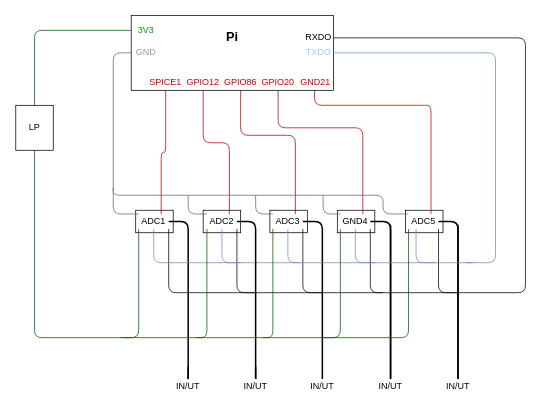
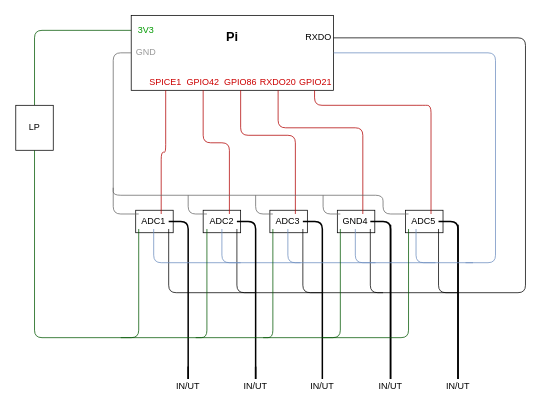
- <mxCell id="23" value="&lt;font color=&quot;#99ccff&quot;&gt;TXDO&lt;/font&gt;" style="text;html=1;strokeColor=none;fillColor=none;align=center;verticalAlign=middle;whiteSpace=wrap;rounded=0;" vertex="1" parent="20"><mxGeometry x="80" y="40" width="40" height="20" as="geometry" /></mxCell>
- <mxCell id="54" value="GPIO12" style="text;html=1;align=center;verticalAlign=middle;whiteSpace=wrap;rounded=0;fontColor=#CC0000;" vertex="1" parent="1"><mxGeometry x="250" y="100" width="40" height="20" as="geometry" /></mxCell>
+ <mxCell id="54" value="GPIO42" style="text;html=1;align=center;verticalAlign=middle;whiteSpace=wrap;rounded=0;fontColor=#CC0000;" vertex="1" parent="1"><mxGeometry x="250" y="100" width="40" height="20" as="geometry" /></mxCell>
- <mxCell id="25" value="GPIO20" style="text;html=1;align=center;verticalAlign=middle;whiteSpace=wrap;rounded=0;fontColor=#CC0000;" vertex="1" parent="20"><mxGeometry x="26" y="80" width="40" height="20" as="geometry" /></mxCell>
+ <mxCell id="25" value="RXDO20" style="text;html=1;align=center;verticalAlign=middle;whiteSpace=wrap;rounded=0;fontColor=#CC0000;" vertex="1" parent="20"><mxGeometry x="26" y="80" width="40" height="20" as="geometry" /></mxCell>
- <mxCell id="24" value="GND21" style="text;html=1;align=center;verticalAlign=middle;whiteSpace=wrap;rounded=0;fontColor=#CC0000;" vertex="1" parent="20"><mxGeometry x="76" y="80" width="40" height="20" as="geometry" /></mxCell>
+ <mxCell id="24" value="GPIO21" style="text;html=1;align=center;verticalAlign=middle;whiteSpace=wrap;rounded=0;fontColor=#CC0000;" vertex="1" parent="20"><mxGeometry x="76" y="80" width="40" height="20" as="geometry" /></mxCell>
